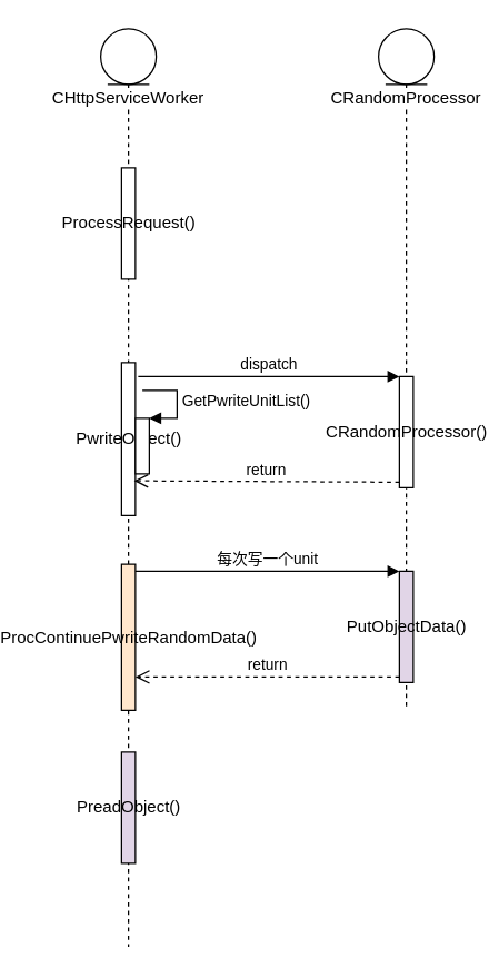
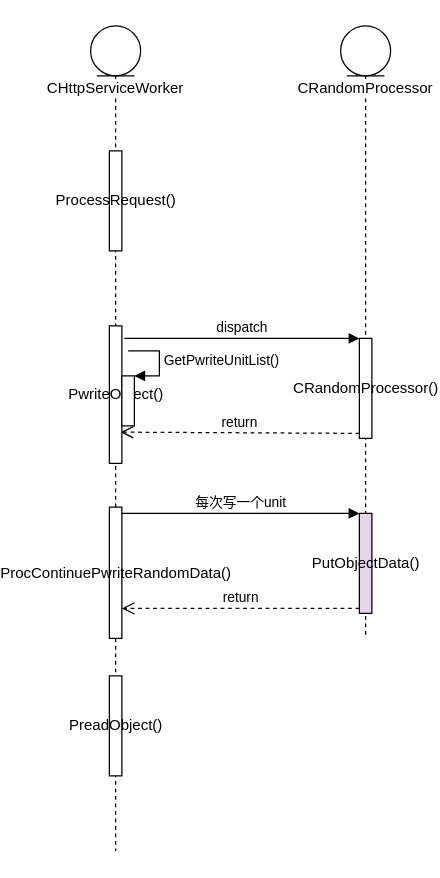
- <mxCell id="6" value="ProcContinuePwriteRandomData()" style="html=1;points=[];perimeter=orthogonalPerimeter;fillColor=#ffe6cc;" vertex="1" parent="2"><mxGeometry x="15" y="385" width="10" height="105" as="geometry" /></mxCell>
+ <mxCell id="6" value="ProcContinuePwriteRandomData()" style="html=1;points=[];perimeter=orthogonalPerimeter;" vertex="1" parent="2"><mxGeometry x="15" y="385" width="10" height="105" as="geometry" /></mxCell>
- <mxCell id="5" value="PreadObject()" style="html=1;points=[];perimeter=orthogonalPerimeter;fillColor=#e1d5e7;" vertex="1" parent="2"><mxGeometry x="15" y="520" width="10" height="80" as="geometry" /></mxCell>
+ <mxCell id="5" value="PreadObject()" style="html=1;points=[];perimeter=orthogonalPerimeter;" vertex="1" parent="2"><mxGeometry x="15" y="520" width="10" height="80" as="geometry" /></mxCell>
